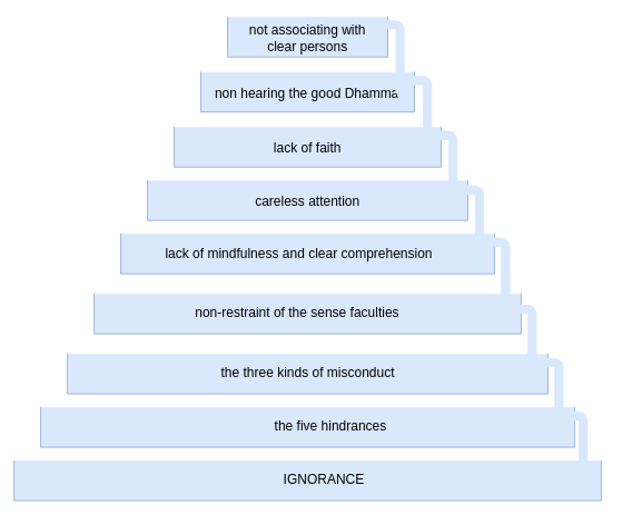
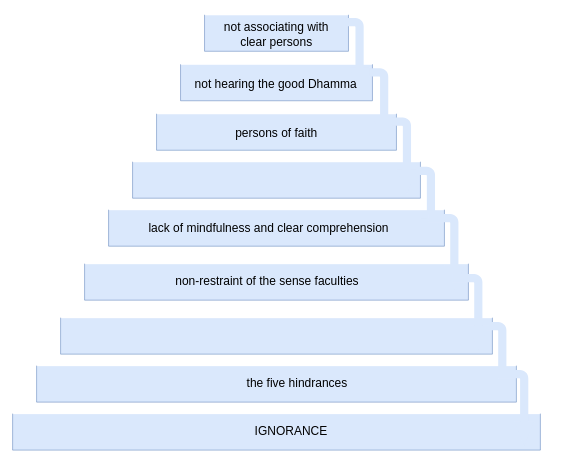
- <mxCell id="4" value="&lt;font style=&quot;font-size: 20px&quot;&gt;non hearing the good Dhamma&lt;/font&gt;" style="text;fontSize=23;fontStyle=0;verticalAlign=middle;align=center;whiteSpace=wrap;html=1;" vertex="1" parent="1"><mxGeometry x="298.5" y="113.5" width="320" height="48" as="geometry" /></mxCell>
+ <mxCell id="4" value="&lt;font style=&quot;font-size: 20px&quot;&gt;not hearing the good Dhamma&lt;/font&gt;" style="text;fontSize=23;fontStyle=0;verticalAlign=middle;align=center;whiteSpace=wrap;html=1;" vertex="1" parent="1"><mxGeometry x="298.5" y="113.5" width="320" height="48" as="geometry" /></mxCell>
- <mxCell id="8" value="&lt;font style=&quot;font-size: 20px&quot;&gt;lack of faith&lt;/font&gt;" style="text;strokeColor=none;fillColor=none;fontSize=23;fontStyle=0;verticalAlign=middle;align=center;whiteSpace=wrap;html=1;" vertex="1" parent="1"><mxGeometry x="285" y="200" width="350" height="40" as="geometry" /></mxCell>
+ <mxCell id="8" value="&lt;font style=&quot;font-size: 20px&quot;&gt;persons of faith&lt;/font&gt;" style="text;strokeColor=none;fillColor=none;fontSize=23;fontStyle=0;verticalAlign=middle;align=center;whiteSpace=wrap;html=1;" vertex="1" parent="1"><mxGeometry x="285" y="200" width="350" height="40" as="geometry" /></mxCell>
- <mxCell id="9" value="&lt;font style=&quot;font-size: 20px&quot;&gt;careless attention&lt;/font&gt;" style="text;strokeColor=none;fillColor=none;fontSize=23;fontStyle=0;verticalAlign=middle;align=center;whiteSpace=wrap;html=1;" vertex="1" parent="1"><mxGeometry x="285" y="280" width="350" height="40" as="geometry" /></mxCell>
- <mxCell id="21" value="the three kinds of misconduct" style="text;html=1;fontSize=20;fontColor=#000000;align=center;" vertex="1" parent="1"><mxGeometry x="245" y="540" width="430" height="40" as="geometry" /></mxCell>
